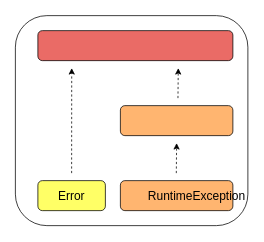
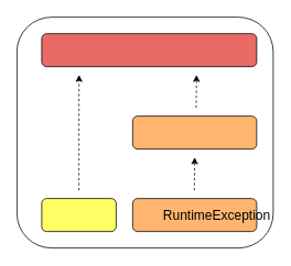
- <mxCell id="5" value="&lt;font style=&quot;font-size: 16px&quot;&gt;Error&lt;/font&gt;" style="text;html=1;strokeColor=none;fillColor=none;align=center;verticalAlign=middle;whiteSpace=wrap;rounded=0;" vertex="1" parent="1"><mxGeometry x="60" y="250" width="70" height="20" as="geometry" /></mxCell>
